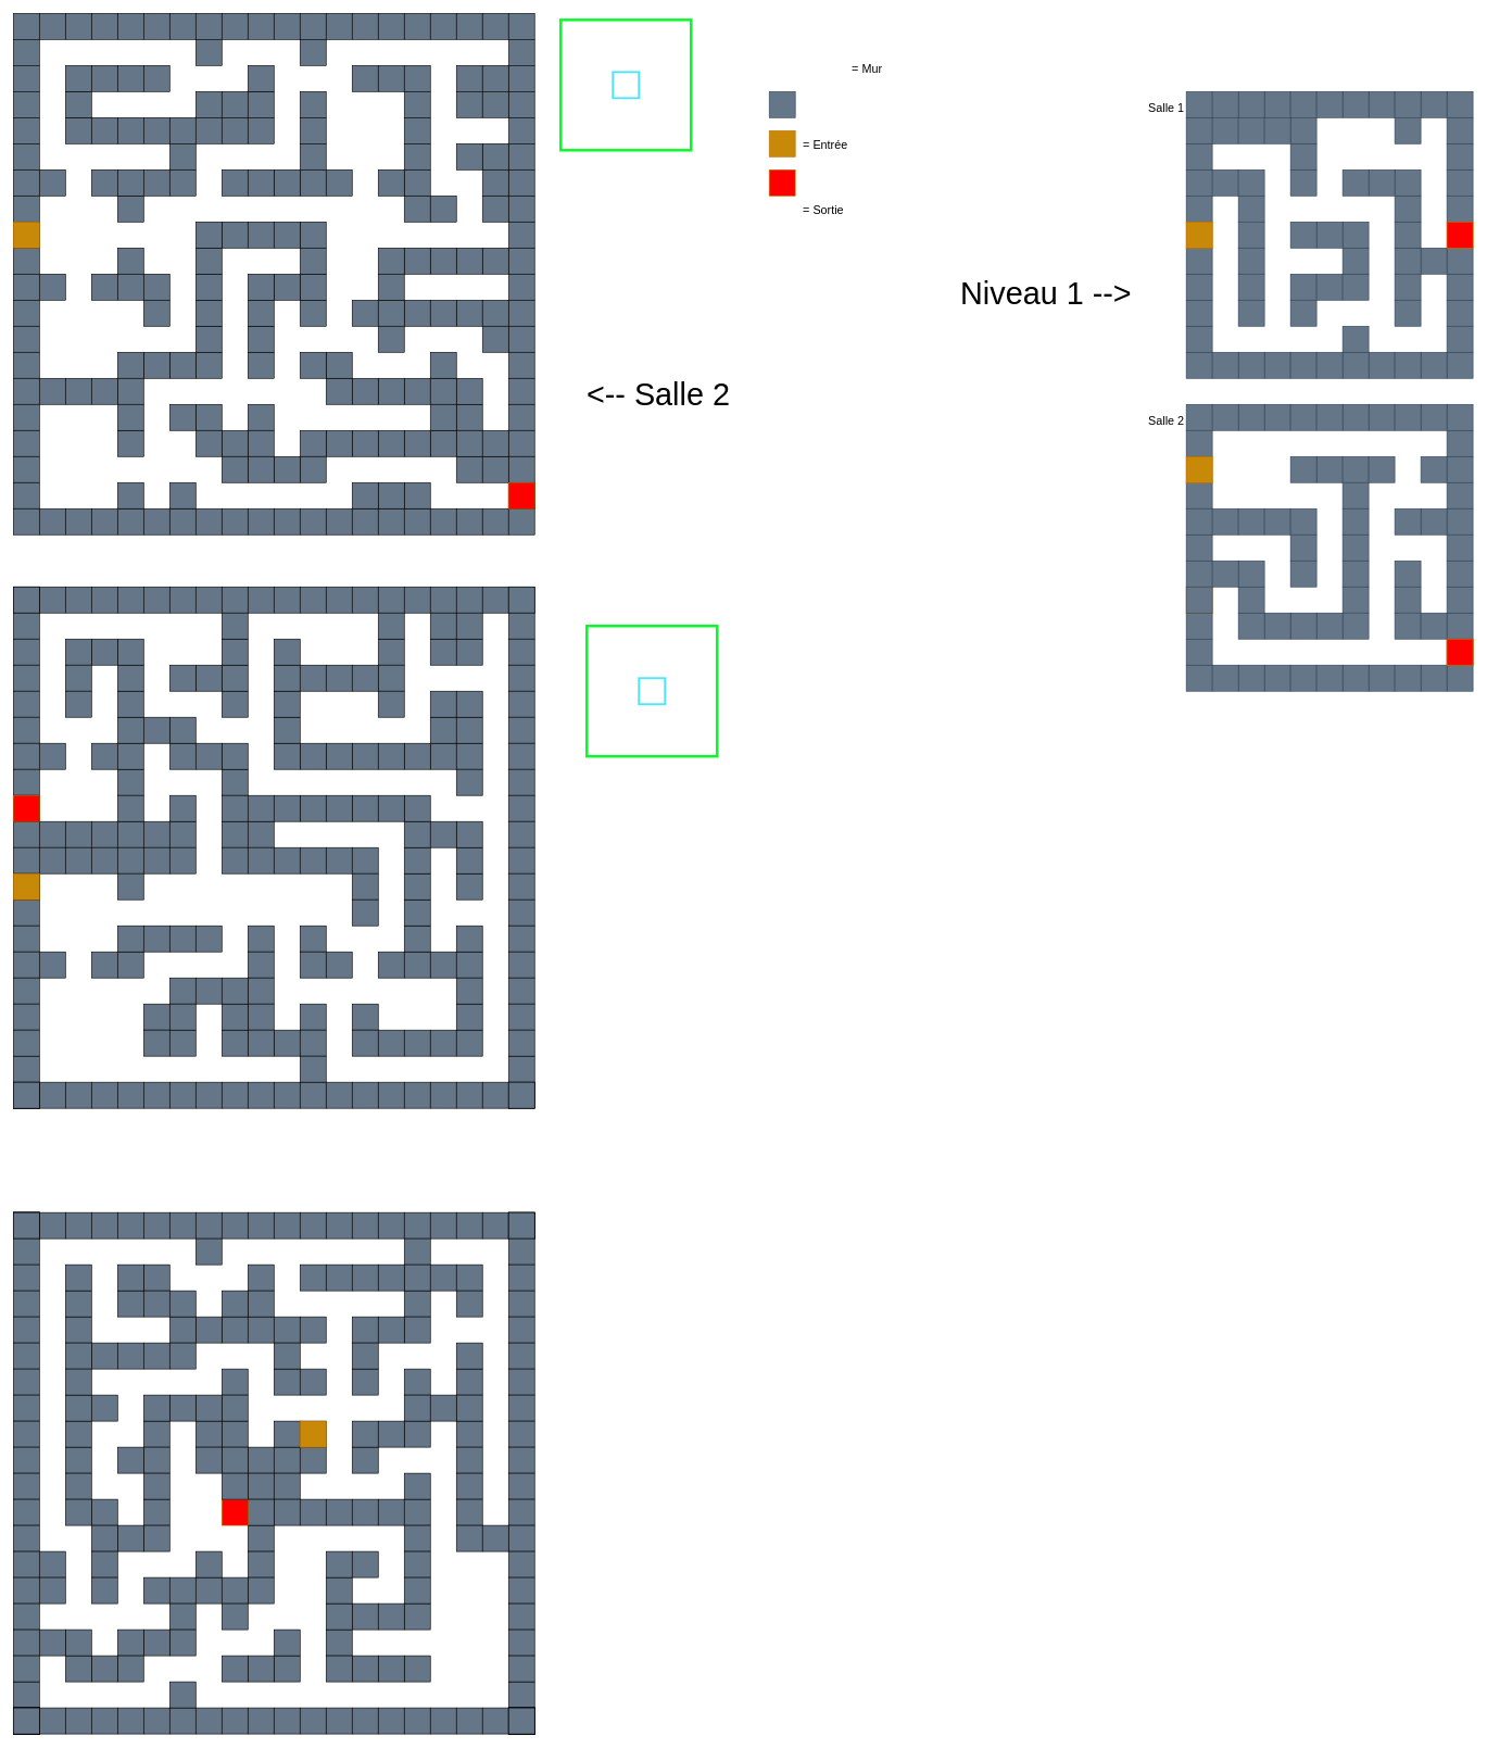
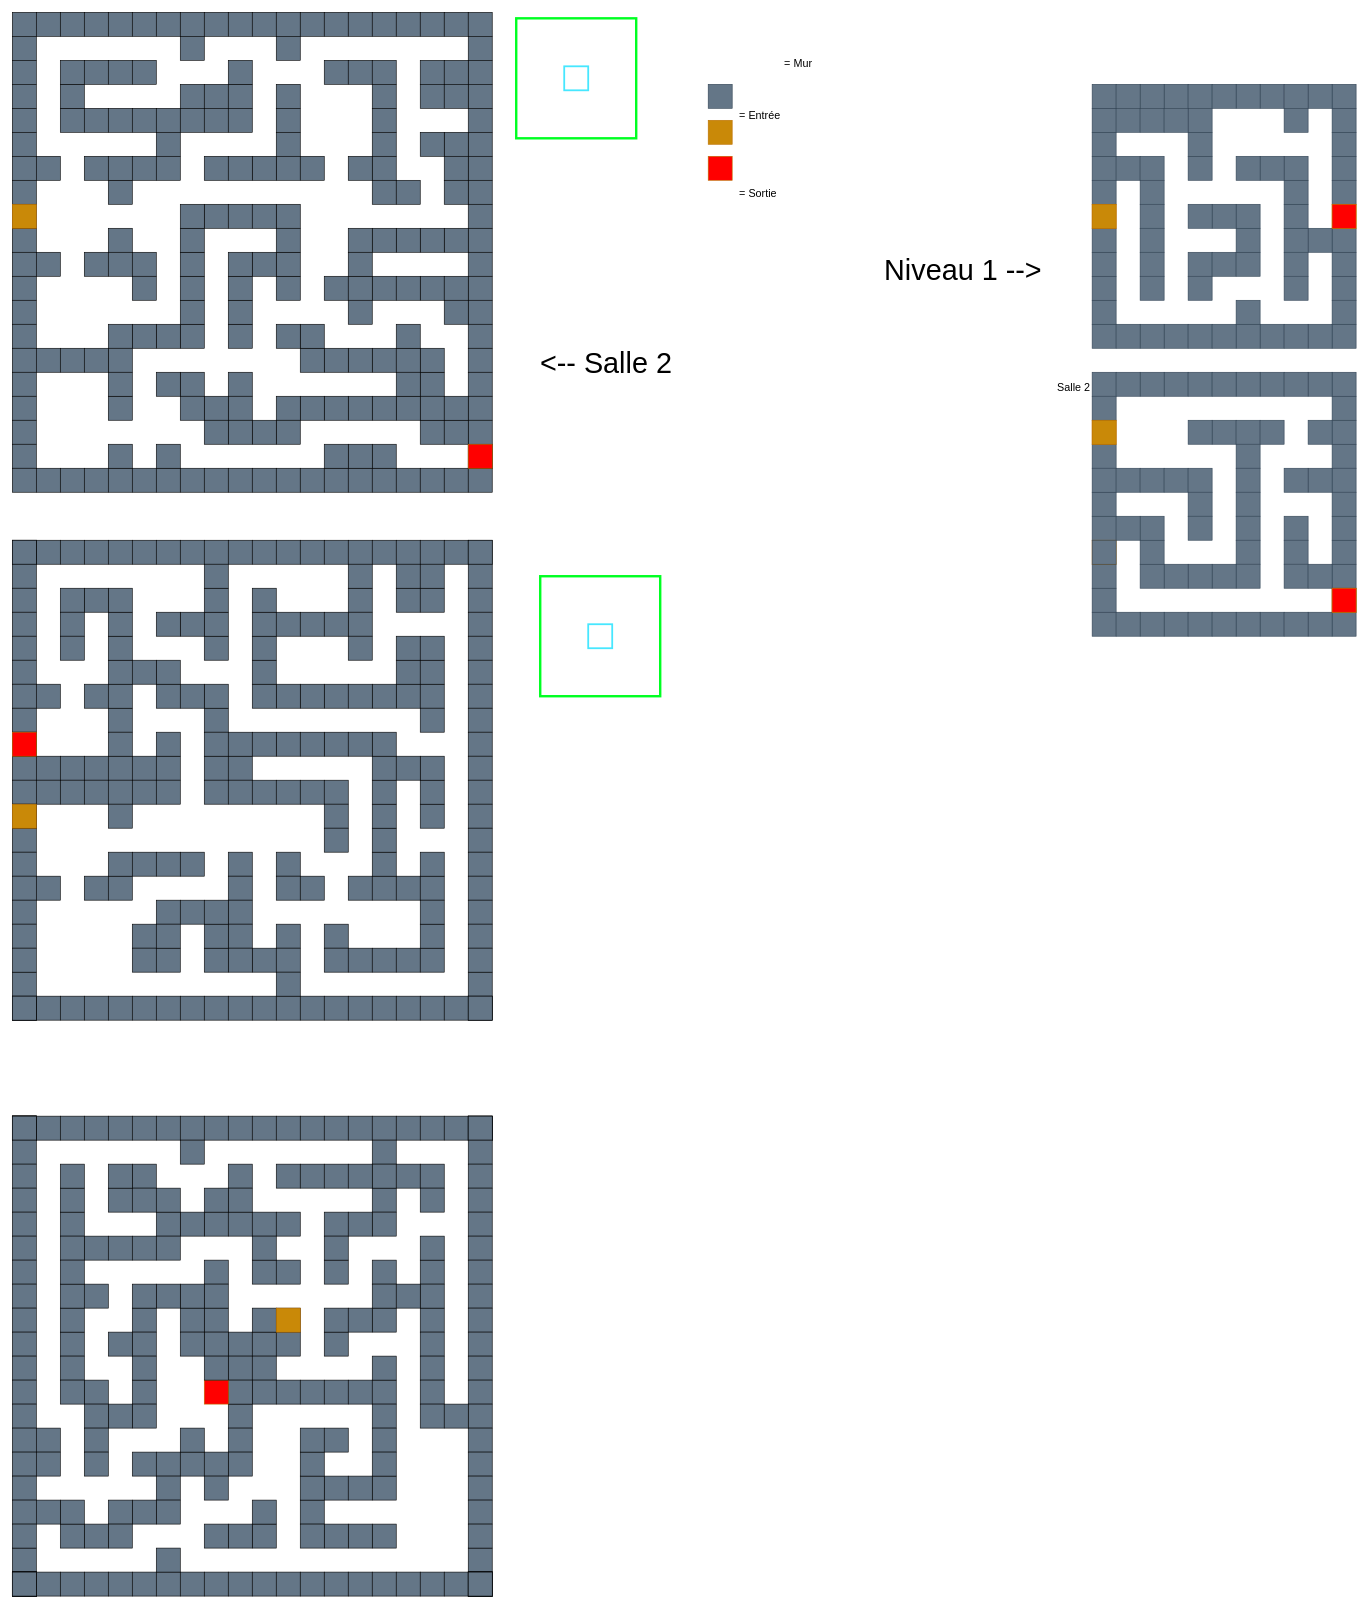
- <mxCell id="816" value="&lt;span style=&quot;font-size: 18px;&quot;&gt;Salle 1&lt;/span&gt;" style="text;html=1;strokeColor=none;fillColor=none;align=left;verticalAlign=middle;whiteSpace=wrap;rounded=0;" vertex="1" parent="1"><mxGeometry x="1760" y="150" width="60" height="30" as="geometry" /></mxCell>
- <mxCell id="757" value="&lt;span style=&quot;font-size: 18px;&quot;&gt;= Entrée&lt;/span&gt;" style="text;html=1;strokeColor=none;fillColor=none;align=left;verticalAlign=middle;whiteSpace=wrap;rounded=0;" vertex="1" parent="1"><mxGeometry x="1230" y="205" width="80" height="35" as="geometry" /></mxCell>
+ <mxCell id="757" value="&lt;span style=&quot;font-size: 18px;&quot;&gt;= Entrée&lt;/span&gt;" style="text;html=1;strokeColor=none;fillColor=none;align=left;verticalAlign=middle;whiteSpace=wrap;rounded=0;" vertex="1" parent="1"><mxGeometry x="1230" y="175" width="80" height="35" as="geometry" /></mxCell>
